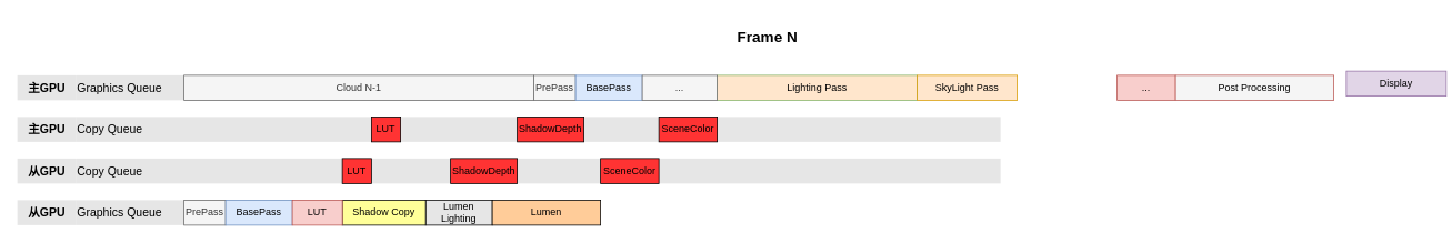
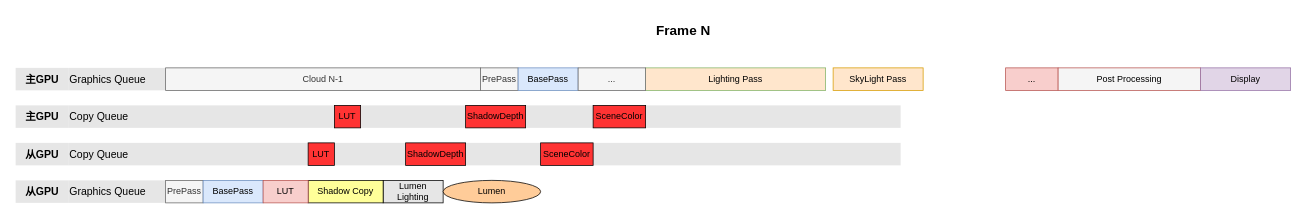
- <mxCell id="20" value="&lt;b&gt;&lt;font style=&quot;font-size: 18px;&quot;&gt;Frame N&lt;/font&gt;&lt;/b&gt;" style="text;html=1;align=center;verticalAlign=middle;resizable=0;points=[];autosize=1;strokeColor=none;fillColor=none;" parent="1" vertex="1"><mxGeometry x="870" y="25" width="100" height="40" as="geometry" /></mxCell>
+ <mxCell id="20" value="&lt;b&gt;&lt;font style=&quot;font-size: 18px;&quot;&gt;Frame N&lt;/font&gt;&lt;/b&gt;" style="text;html=1;align=center;verticalAlign=middle;resizable=0;points=[];autosize=1;strokeColor=none;fillColor=none;" parent="1" vertex="1"><mxGeometry x="860" y="20" width="100" height="40" as="geometry" /></mxCell>
- <mxCell id="8" value="Display" style="rounded=0;whiteSpace=wrap;html=1;fillColor=#e1d5e7;strokeColor=#9673a6;" parent="1" vertex="1"><mxGeometry x="1615" y="85" width="120" height="30" as="geometry" /></mxCell>
+ <mxCell id="8" value="Display" style="rounded=0;whiteSpace=wrap;html=1;fillColor=#e1d5e7;strokeColor=#9673a6;" parent="1" vertex="1"><mxGeometry x="1600" y="90" width="120" height="30" as="geometry" /></mxCell>
- <mxCell id="5" value="SkyLight Pass" style="rounded=0;whiteSpace=wrap;html=1;fillColor=#ffe6cc;strokeColor=#d79b00;" parent="1" vertex="1"><mxGeometry x="1100" y="90" width="120" height="30" as="geometry" /></mxCell>
+ <mxCell id="5" value="SkyLight Pass" style="rounded=0;whiteSpace=wrap;html=1;fillColor=#ffe6cc;strokeColor=#d79b00;" parent="1" vertex="1"><mxGeometry x="1110" y="90" width="120" height="30" as="geometry" /></mxCell>
- <mxCell id="23" value="Lumen" style="rounded=0;whiteSpace=wrap;html=1;fillColor=#FFCC99;" vertex="1" parent="1"><mxGeometry x="590" y="240" width="130" height="30" as="geometry" /></mxCell>
+ <mxCell id="23" value="Lumen" style="ellipse;whiteSpace=wrap;html=1;fillColor=#FFCC99;" vertex="1" parent="1"><mxGeometry x="590" y="240" width="130" height="30" as="geometry" /></mxCell>
